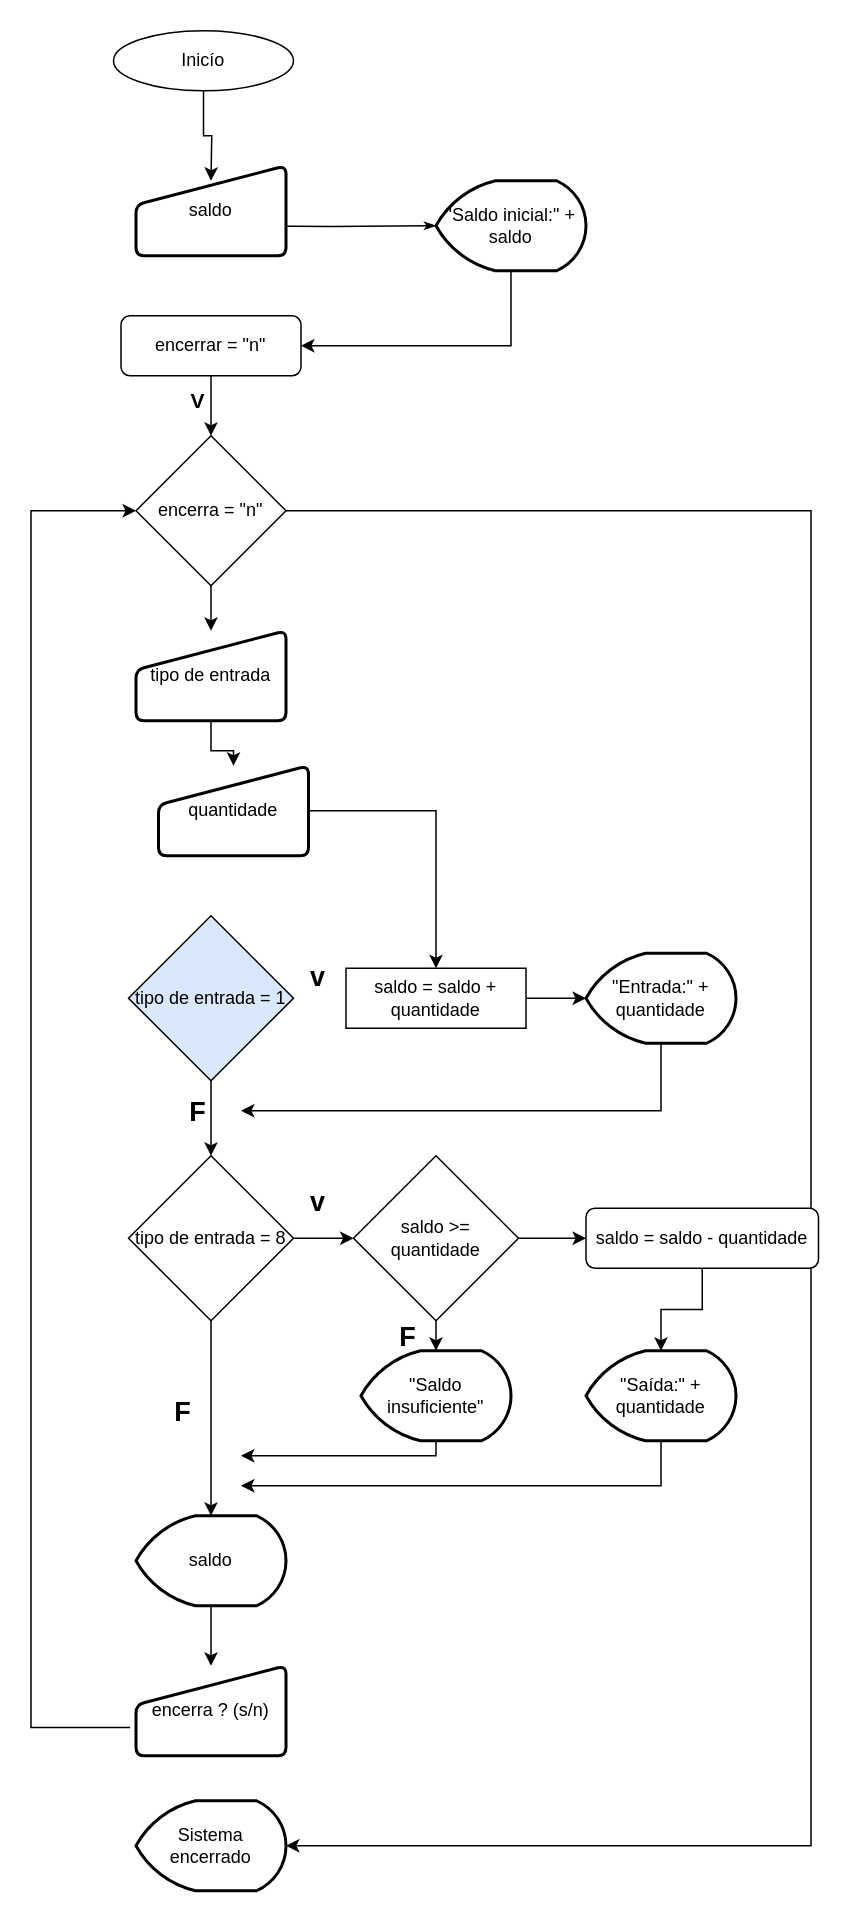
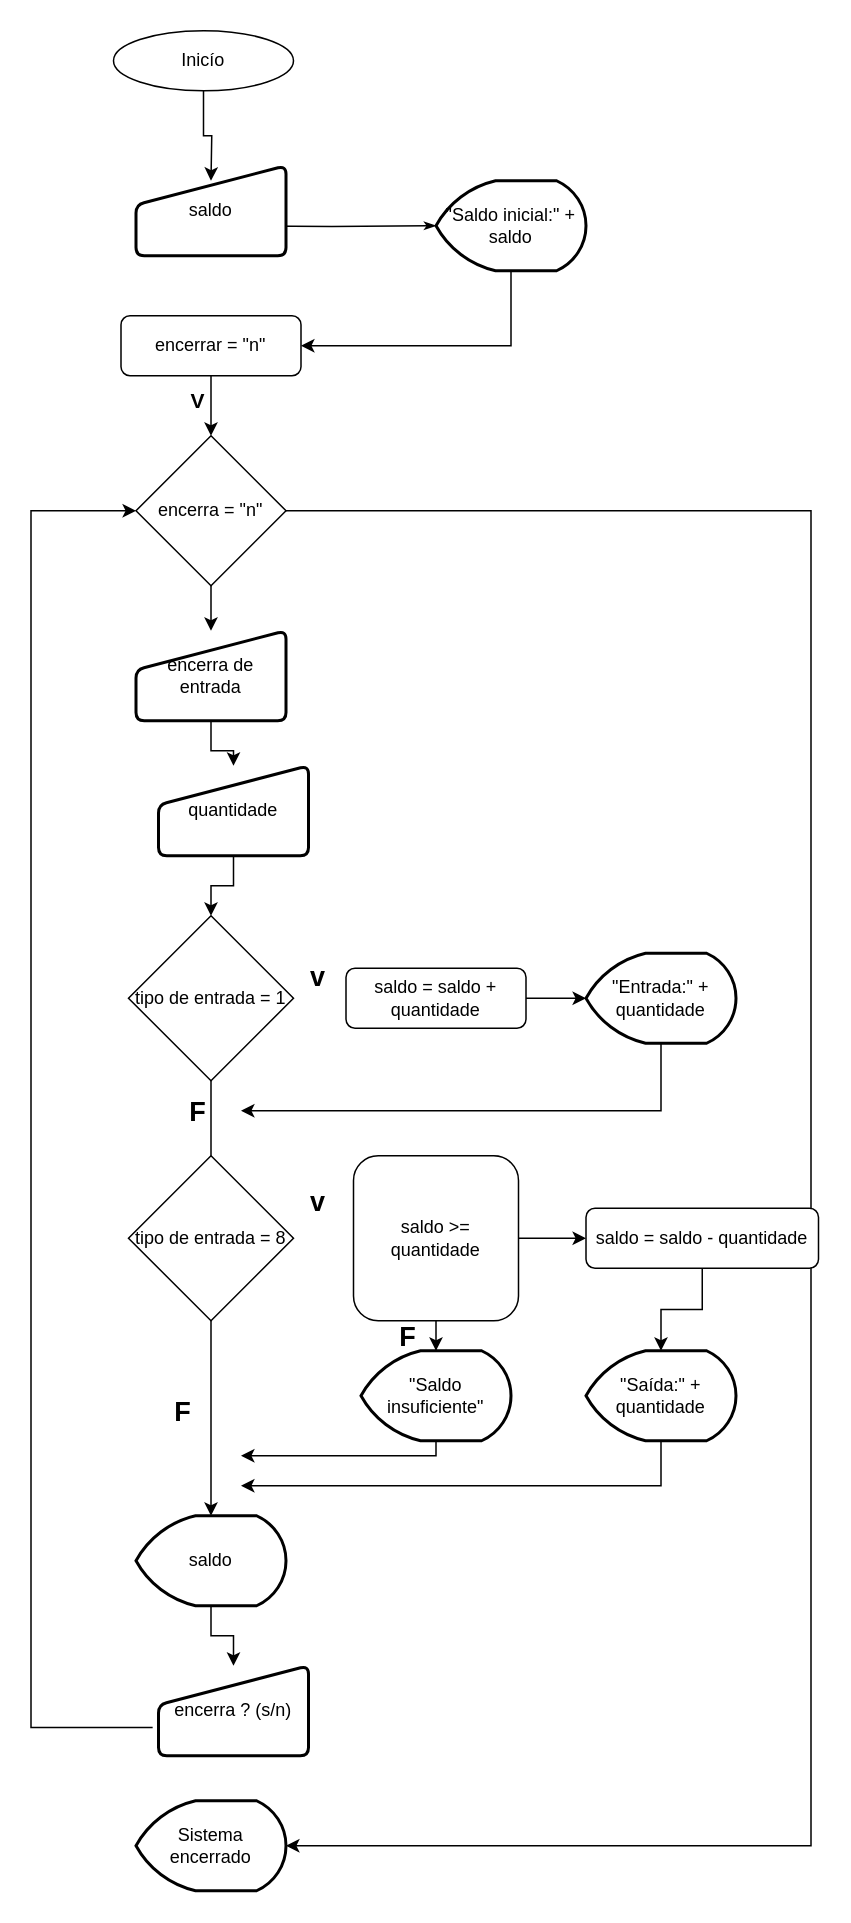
- <mxCell id="15" value="tipo de entrada" style="html=1;strokeWidth=2;shape=manualInput;whiteSpace=wrap;rounded=1;size=26;arcSize=11;" vertex="1" parent="1"><mxGeometry x="90" y="420" width="100" height="60" as="geometry" /></mxCell>
+ <mxCell id="15" value="encerra de entrada" style="html=1;strokeWidth=2;shape=manualInput;whiteSpace=wrap;rounded=1;size=26;arcSize=11;" vertex="1" parent="1"><mxGeometry x="90" y="420" width="100" height="60" as="geometry" /></mxCell>
- <mxCell id="16" style="edgeStyle=orthogonalEdgeStyle;rounded=0;orthogonalLoop=1;jettySize=auto;html=1;" edge="1" parent="1" source="17" target="26"><mxGeometry relative="1" as="geometry" /></mxCell>
+ <mxCell id="16" style="edgeStyle=orthogonalEdgeStyle;rounded=0;orthogonalLoop=1;jettySize=auto;html=1;" edge="1" parent="1" source="17" target="24"><mxGeometry relative="1" as="geometry" /></mxCell>
- <mxCell id="24" value="tipo de entrada = 1" style="rhombus;whiteSpace=wrap;html=1;fillColor=#dae8fc;" vertex="1" parent="1"><mxGeometry x="85" y="610" width="110" height="110" as="geometry" /></mxCell>
+ <mxCell id="24" value="tipo de entrada = 1" style="rhombus;whiteSpace=wrap;html=1;" vertex="1" parent="1"><mxGeometry x="85" y="610" width="110" height="110" as="geometry" /></mxCell>
- <mxCell id="26" value="saldo = saldo + quantidade" style="whiteSpace=wrap;html=1;rounded=0;" vertex="1" parent="1"><mxGeometry x="230" y="645" width="120" height="40" as="geometry" /></mxCell>
+ <mxCell id="26" value="saldo = saldo + quantidade" style="rounded=1;whiteSpace=wrap;html=1;" vertex="1" parent="1"><mxGeometry x="230" y="645" width="120" height="40" as="geometry" /></mxCell>
- <mxCell id="18" value="" style="edgeStyle=orthogonalEdgeStyle;rounded=0;orthogonalLoop=1;jettySize=auto;html=1;" edge="1" parent="1" source="24" target="31"><mxGeometry relative="1" as="geometry" /></mxCell>
+ <mxCell id="18" value="" style="edgeStyle=orthogonalEdgeStyle;rounded=0;orthogonalLoop=1;jettySize=auto;html=1;endArrow=none;" edge="1" parent="1" source="24" target="31"><mxGeometry relative="1" as="geometry" /></mxCell>
- <mxCell id="29" value="" style="edgeStyle=orthogonalEdgeStyle;rounded=0;orthogonalLoop=1;jettySize=auto;html=1;" edge="1" parent="1" source="31" target="34"><mxGeometry relative="1" as="geometry" /></mxCell>
- <mxCell id="34" value="saldo &amp;gt;= quantidade" style="rhombus;whiteSpace=wrap;html=1;" vertex="1" parent="1"><mxGeometry x="235" y="770" width="110" height="110" as="geometry" /></mxCell>
+ <mxCell id="34" value="saldo &amp;gt;= quantidade" style="whiteSpace=wrap;html=1;rounded=1;" vertex="1" parent="1"><mxGeometry x="235" y="770" width="110" height="110" as="geometry" /></mxCell>
- <mxCell id="44" value="encerra ? (s/n)" style="html=1;strokeWidth=2;shape=manualInput;whiteSpace=wrap;rounded=1;size=26;arcSize=11;" vertex="1" parent="1"><mxGeometry x="90" y="1110" width="100" height="60" as="geometry" /></mxCell>
+ <mxCell id="44" value="encerra ? (s/n)" style="html=1;strokeWidth=2;shape=manualInput;whiteSpace=wrap;rounded=1;size=26;arcSize=11;" vertex="1" parent="1"><mxGeometry x="105" y="1110" width="100" height="60" as="geometry" /></mxCell>
